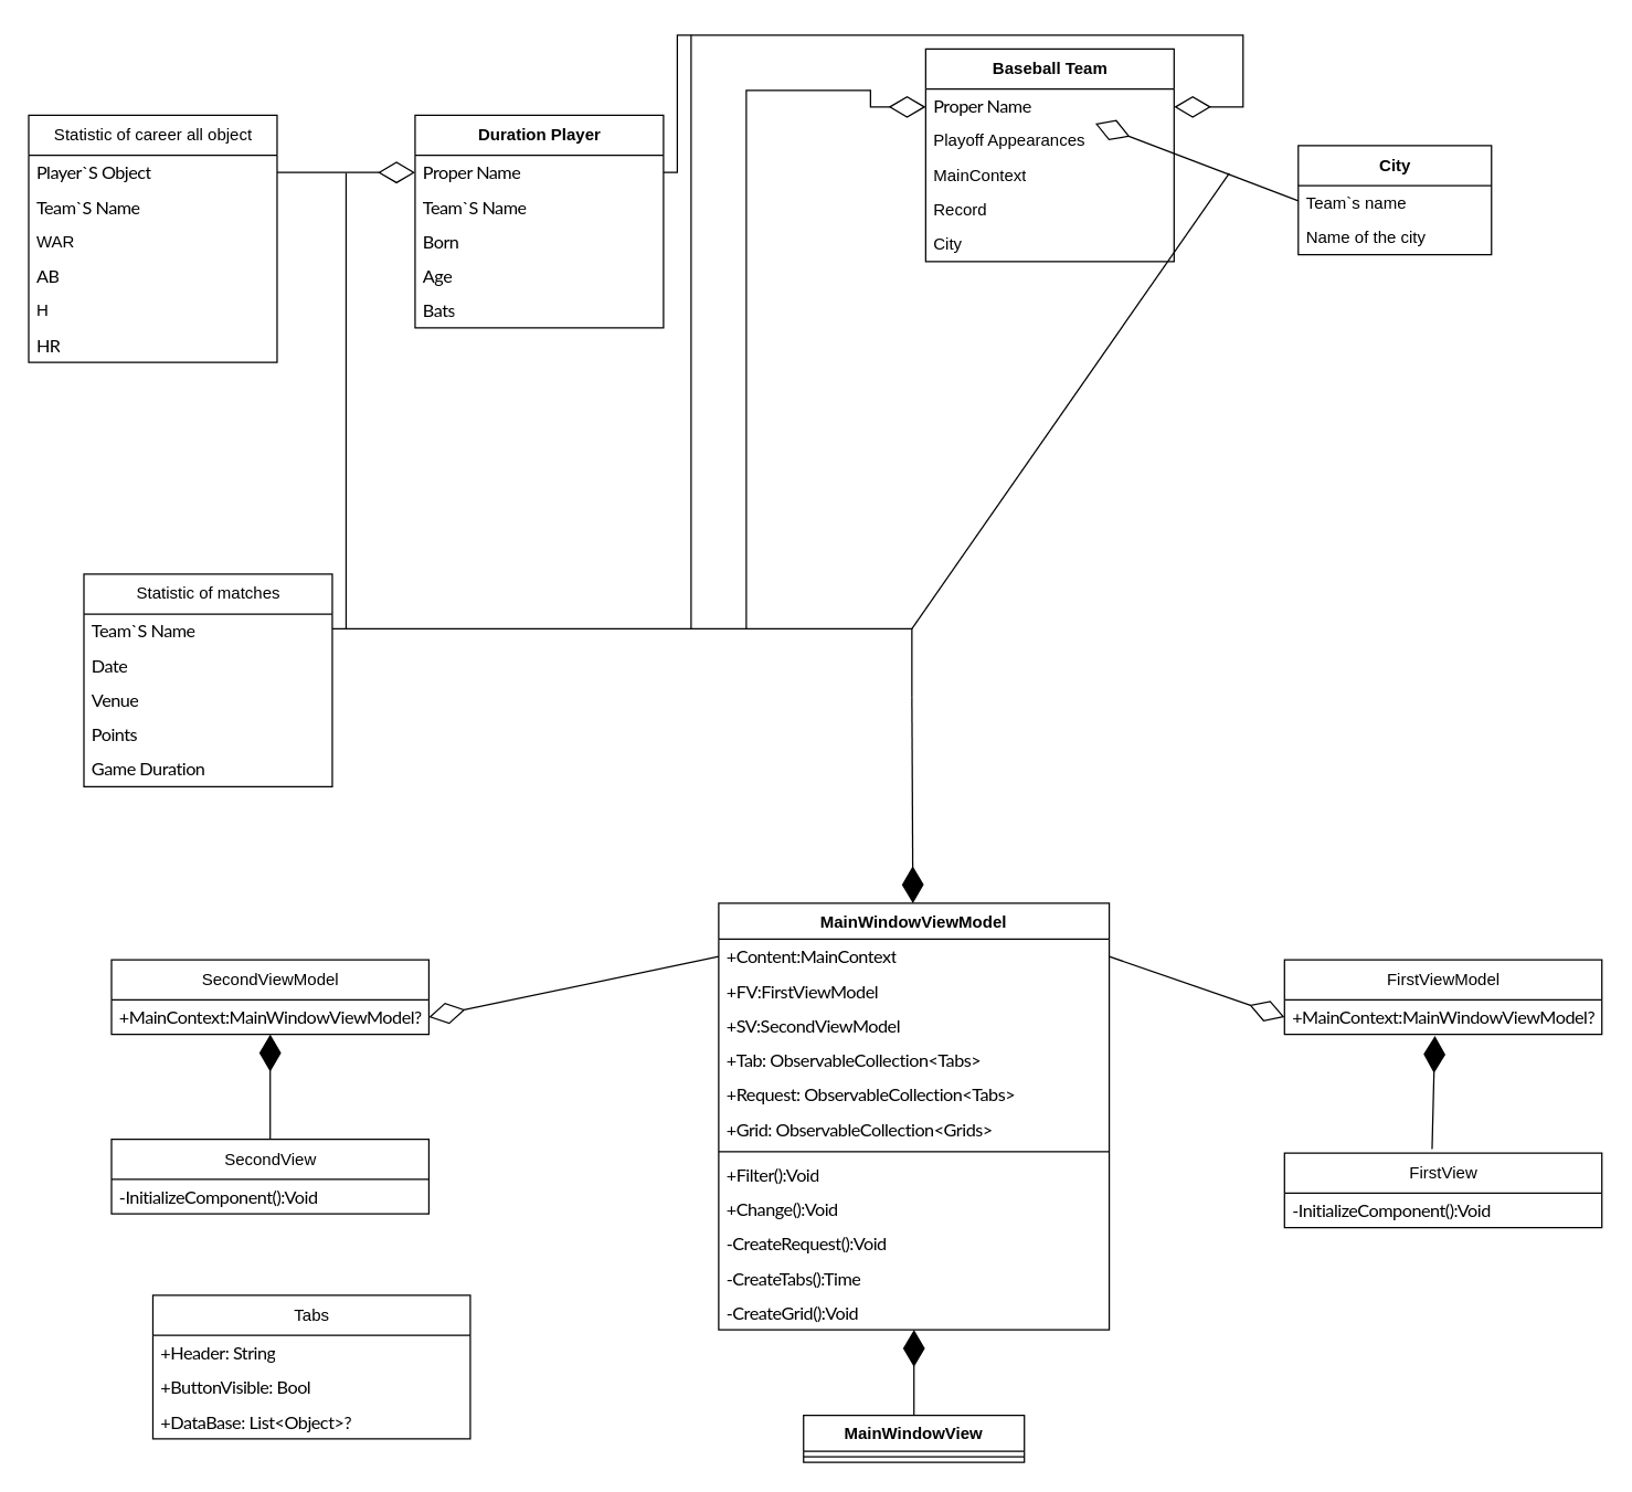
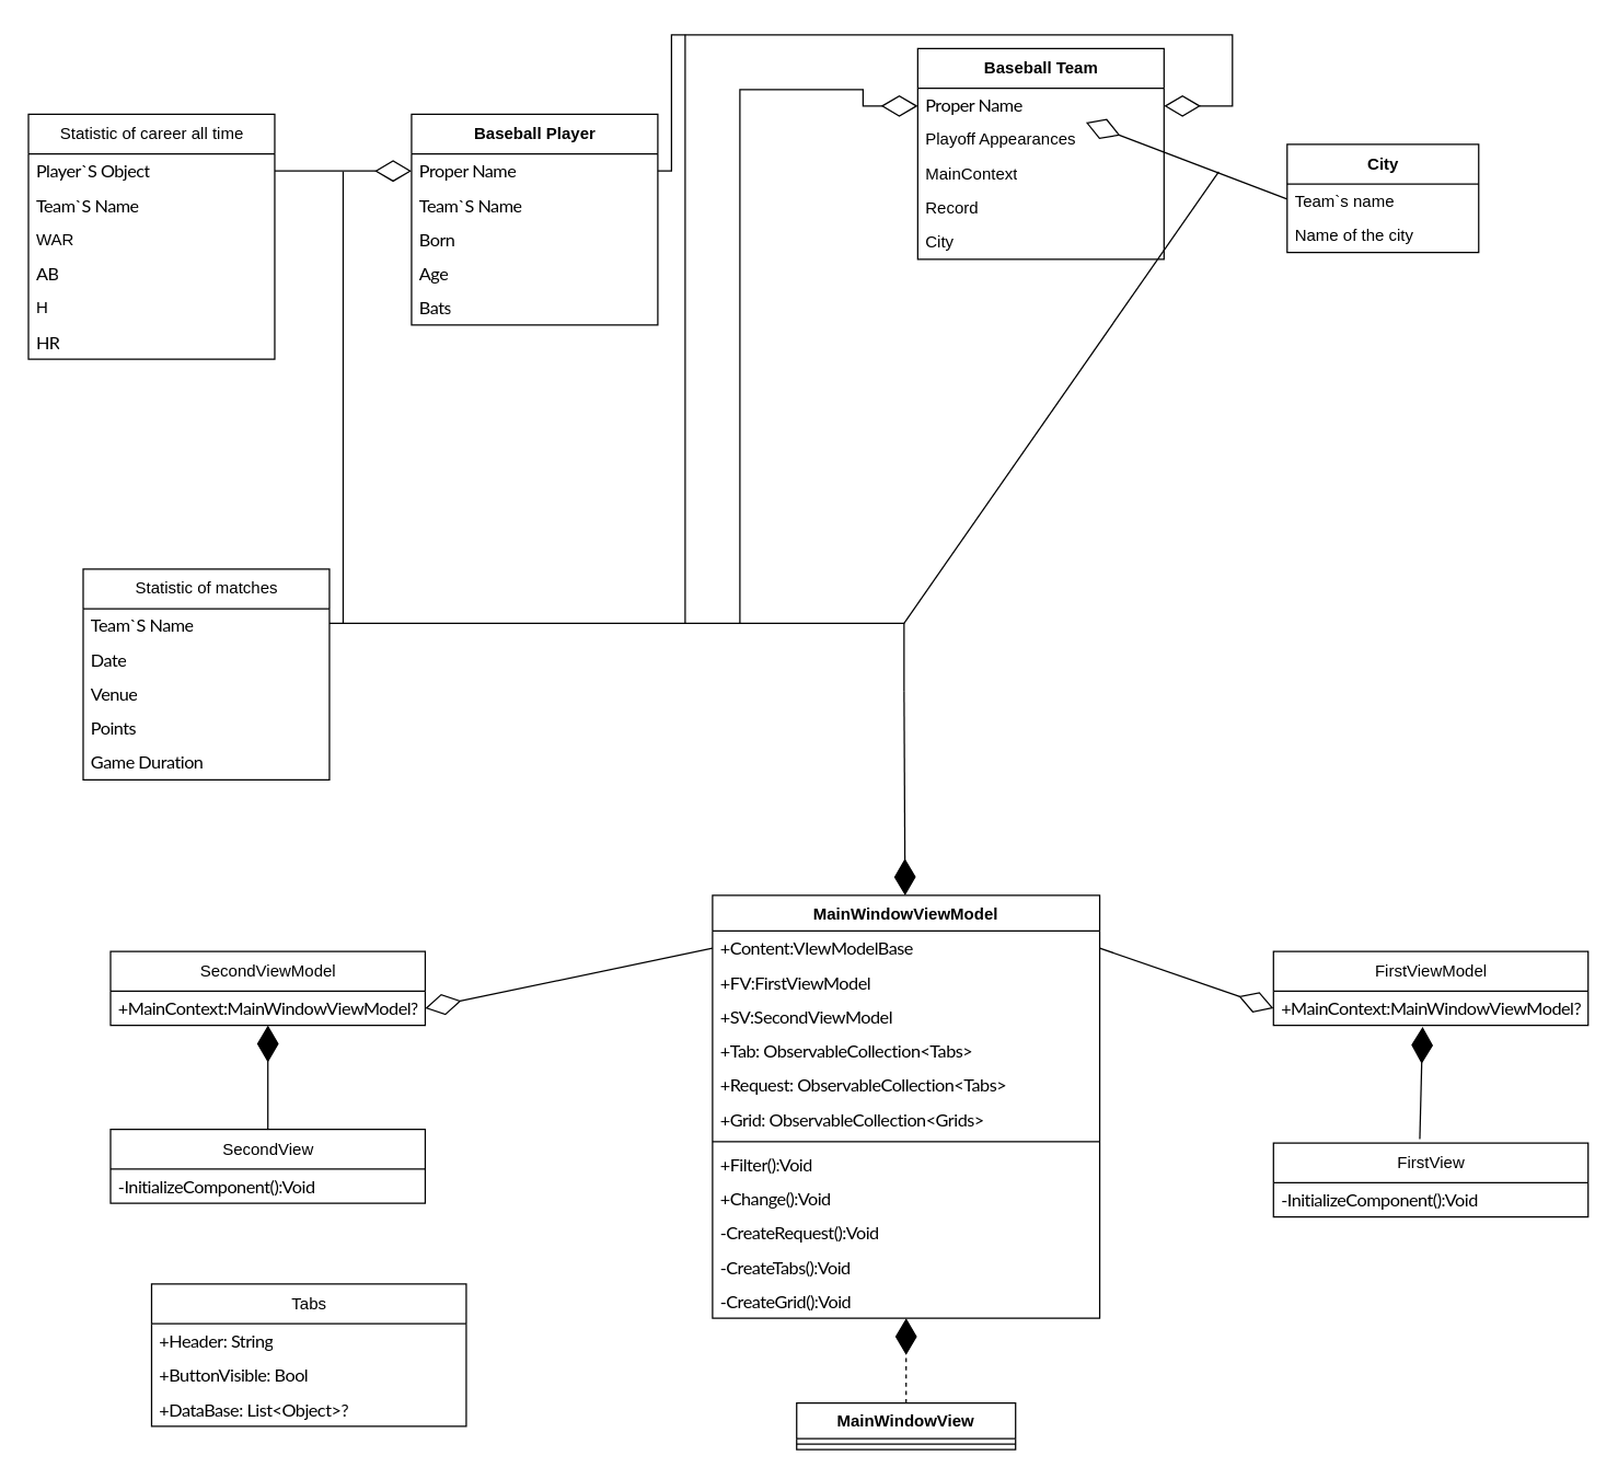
- <mxCell id="14" value="&lt;span style=&quot;font-weight: 400&quot;&gt;Statistic of career all object&lt;/span&gt;" style="swimlane;fontStyle=1;align=center;verticalAlign=middle;childLayout=stackLayout;horizontal=1;startSize=29;horizontalStack=0;resizeParent=1;resizeParentMax=0;resizeLast=0;collapsible=0;marginBottom=0;html=1;" parent="1" vertex="1"><mxGeometry x="20" y="78" width="180" height="179" as="geometry" /></mxCell>
+ <mxCell id="14" value="&lt;span style=&quot;font-weight: 400&quot;&gt;Statistic of career all time&lt;/span&gt;" style="swimlane;fontStyle=1;align=center;verticalAlign=middle;childLayout=stackLayout;horizontal=1;startSize=29;horizontalStack=0;resizeParent=1;resizeParentMax=0;resizeLast=0;collapsible=0;marginBottom=0;html=1;" parent="1" vertex="1"><mxGeometry x="20" y="78" width="180" height="179" as="geometry" /></mxCell>
- <mxCell id="2" value="Duration Player" style="swimlane;fontStyle=1;align=center;verticalAlign=middle;childLayout=stackLayout;horizontal=1;startSize=29;horizontalStack=0;resizeParent=1;resizeParentMax=0;resizeLast=0;collapsible=0;marginBottom=0;html=1;" parent="1" vertex="1"><mxGeometry x="300" y="78" width="180" height="154" as="geometry" /></mxCell>
+ <mxCell id="2" value="Baseball Player" style="swimlane;fontStyle=1;align=center;verticalAlign=middle;childLayout=stackLayout;horizontal=1;startSize=29;horizontalStack=0;resizeParent=1;resizeParentMax=0;resizeLast=0;collapsible=0;marginBottom=0;html=1;" parent="1" vertex="1"><mxGeometry x="300" y="78" width="180" height="154" as="geometry" /></mxCell>
- <mxCell id="51" value="&lt;div style=&quot;text-align: center&quot;&gt;&lt;font face=&quot;lato, sans-serif&quot;&gt;&lt;span style=&quot;font-size: 13px ; letter-spacing: -0.4px ; text-transform: capitalize&quot;&gt;+Content:MainContext&lt;/span&gt;&lt;/font&gt;&lt;/div&gt;" style="text;html=1;strokeColor=none;fillColor=none;align=left;verticalAlign=middle;spacingLeft=4;spacingRight=4;overflow=hidden;rotatable=0;points=[[0,0.5],[1,0.5]];portConstraint=eastwest;" parent="50" vertex="1"><mxGeometry y="26" width="283" height="25" as="geometry" /></mxCell>
+ <mxCell id="51" value="&lt;div style=&quot;text-align: center&quot;&gt;&lt;font face=&quot;lato, sans-serif&quot;&gt;&lt;span style=&quot;font-size: 13px ; letter-spacing: -0.4px ; text-transform: capitalize&quot;&gt;+Content:VIewModelBase&lt;/span&gt;&lt;/font&gt;&lt;/div&gt;" style="text;html=1;strokeColor=none;fillColor=none;align=left;verticalAlign=middle;spacingLeft=4;spacingRight=4;overflow=hidden;rotatable=0;points=[[0,0.5],[1,0.5]];portConstraint=eastwest;" parent="50" vertex="1"><mxGeometry y="26" width="283" height="25" as="geometry" /></mxCell>
- <mxCell id="61" value="&lt;div style=&quot;text-align: center&quot;&gt;&lt;span style=&quot;font-family: lato, sans-serif; font-size: 13px; letter-spacing: -0.4px; text-transform: capitalize;&quot;&gt;-CreateTabs():time&lt;/span&gt;&lt;br&gt;&lt;/div&gt;" style="text;html=1;strokeColor=none;fillColor=none;align=left;verticalAlign=middle;spacingLeft=4;spacingRight=4;overflow=hidden;rotatable=0;points=[[0,0.5],[1,0.5]];portConstraint=eastwest;" parent="50" vertex="1"><mxGeometry y="259" width="283" height="25" as="geometry" /></mxCell>
+ <mxCell id="61" value="&lt;div style=&quot;text-align: center&quot;&gt;&lt;span style=&quot;font-family: lato, sans-serif; font-size: 13px; letter-spacing: -0.4px; text-transform: capitalize;&quot;&gt;-CreateTabs():void&lt;/span&gt;&lt;br&gt;&lt;/div&gt;" style="text;html=1;strokeColor=none;fillColor=none;align=left;verticalAlign=middle;spacingLeft=4;spacingRight=4;overflow=hidden;rotatable=0;points=[[0,0.5],[1,0.5]];portConstraint=eastwest;" parent="50" vertex="1"><mxGeometry y="259" width="283" height="25" as="geometry" /></mxCell>
- <mxCell id="65" value="" style="endArrow=diamondThin;endFill=1;endSize=24;html=1;rounded=0;" parent="1" source="63" target="62" edge="1"><mxGeometry width="160" relative="1" as="geometry"><mxPoint x="660" y="1019.996" as="sourcePoint" /><mxPoint x="662.07" y="938.02" as="targetPoint" /></mxGeometry></mxCell>
+ <mxCell id="65" value="" style="endArrow=diamondThin;endFill=1;endSize=24;html=1;rounded=0;dashed=1;" parent="1" source="63" target="62" edge="1"><mxGeometry width="160" relative="1" as="geometry"><mxPoint x="660" y="1019.996" as="sourcePoint" /><mxPoint x="662.07" y="938.02" as="targetPoint" /></mxGeometry></mxCell>
